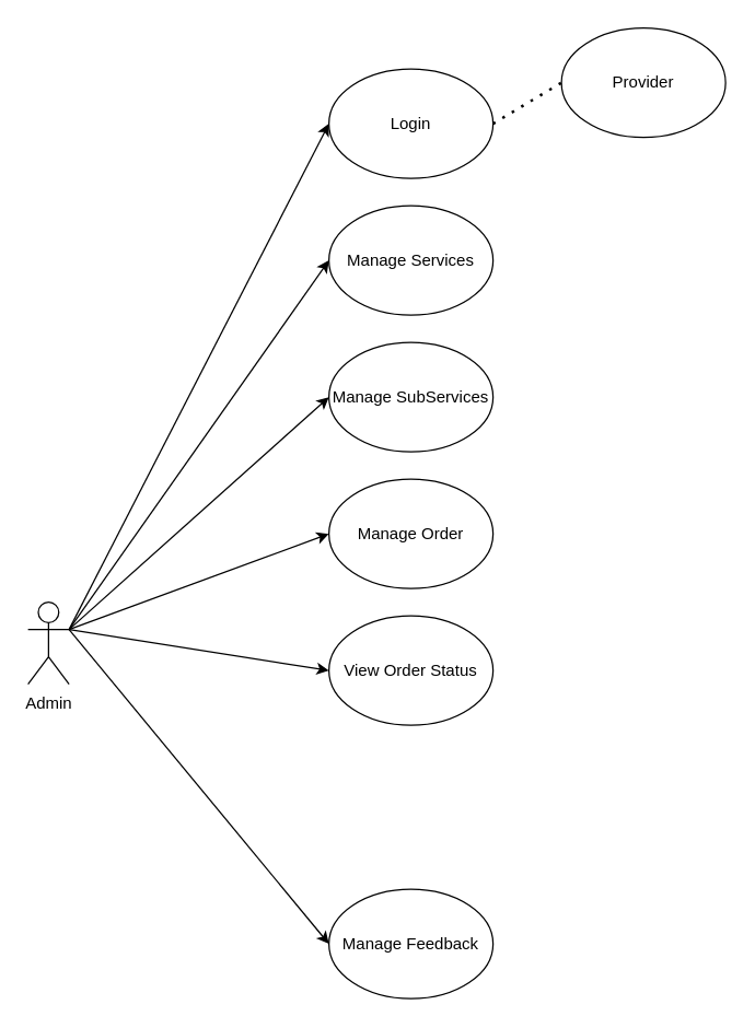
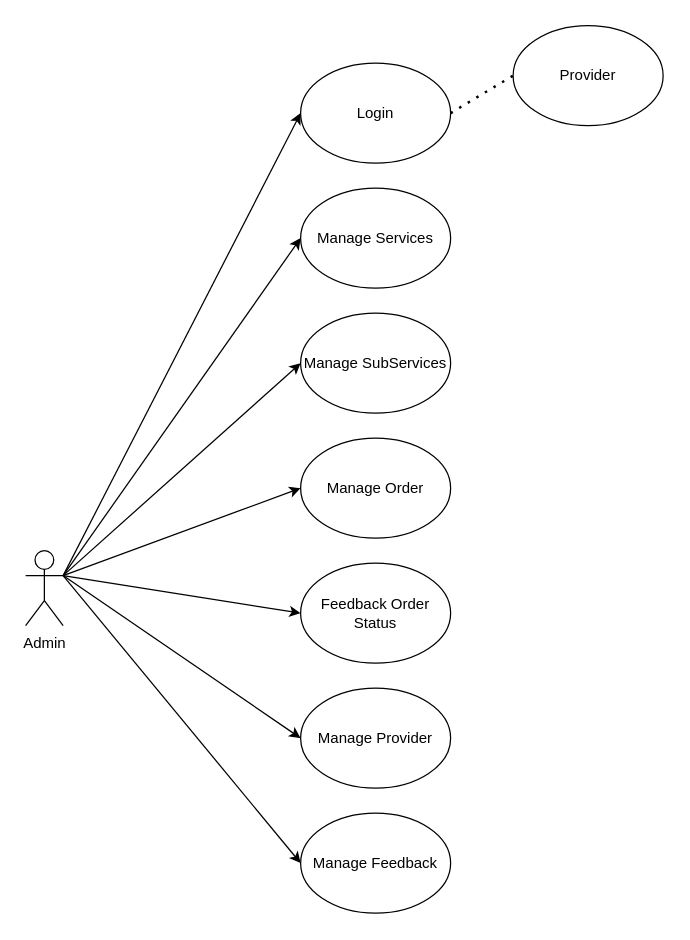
- <mxCell id="9" value="View Order Status" style="ellipse;whiteSpace=wrap;html=1;" vertex="1" parent="1"><mxGeometry x="240" y="450" width="120" height="80" as="geometry" /></mxCell>
+ <mxCell id="9" value="Feedback Order Status" style="ellipse;whiteSpace=wrap;html=1;" vertex="1" parent="1"><mxGeometry x="240" y="450" width="120" height="80" as="geometry" /></mxCell>
+ <mxCell id="17" value="" style="endArrow=classic;html=1;entryX=0;entryY=0.5;entryDx=0;entryDy=0;exitX=1;exitY=0.333;exitDx=0;exitDy=0;exitPerimeter=0;endFill=1;" edge="1" parent="1" source="2" target="10"><mxGeometry width="50" height="50" relative="1" as="geometry"><mxPoint x="60" y="470" as="sourcePoint" /><mxPoint x="230" y="580" as="targetPoint" /><Array as="points" /></mxGeometry></mxCell>
+ <mxCell id="10" value="Manage Provider" style="ellipse;whiteSpace=wrap;html=1;" vertex="1" parent="1"><mxGeometry x="240" y="550" width="120" height="80" as="geometry" /></mxCell>
